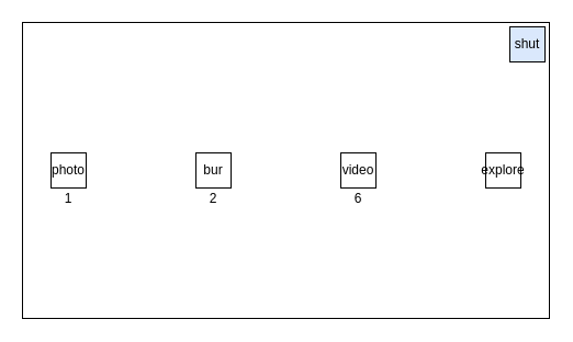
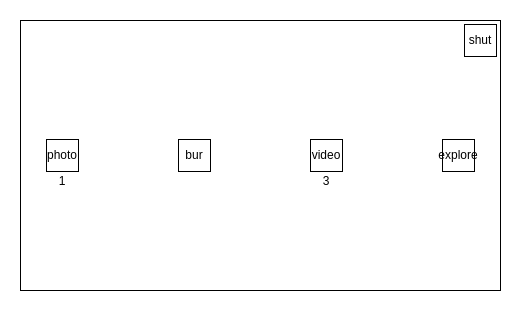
- <mxCell id="6" value="shut" style="whiteSpace=wrap;html=1;aspect=fixed;fillColor=#dae8fc;" vertex="1" parent="1"><mxGeometry x="464" y="24" width="32" height="32" as="geometry" /></mxCell>
+ <mxCell id="6" value="shut" style="whiteSpace=wrap;html=1;aspect=fixed;" vertex="1" parent="1"><mxGeometry x="464" y="24" width="32" height="32" as="geometry" /></mxCell>
- <mxCell id="9" value="2" style="text;html=1;strokeColor=none;fillColor=none;align=center;verticalAlign=middle;whiteSpace=wrap;rounded=0;" vertex="1" parent="1"><mxGeometry x="174" y="171" width="40" height="20" as="geometry" /></mxCell>
- <mxCell id="10" value="6" style="text;html=1;strokeColor=none;fillColor=none;align=center;verticalAlign=middle;whiteSpace=wrap;rounded=0;" vertex="1" parent="1"><mxGeometry x="306" y="171" width="40" height="20" as="geometry" /></mxCell>
+ <mxCell id="10" value="3" style="text;html=1;strokeColor=none;fillColor=none;align=center;verticalAlign=middle;whiteSpace=wrap;rounded=0;" vertex="1" parent="1"><mxGeometry x="306" y="171" width="40" height="20" as="geometry" /></mxCell>
